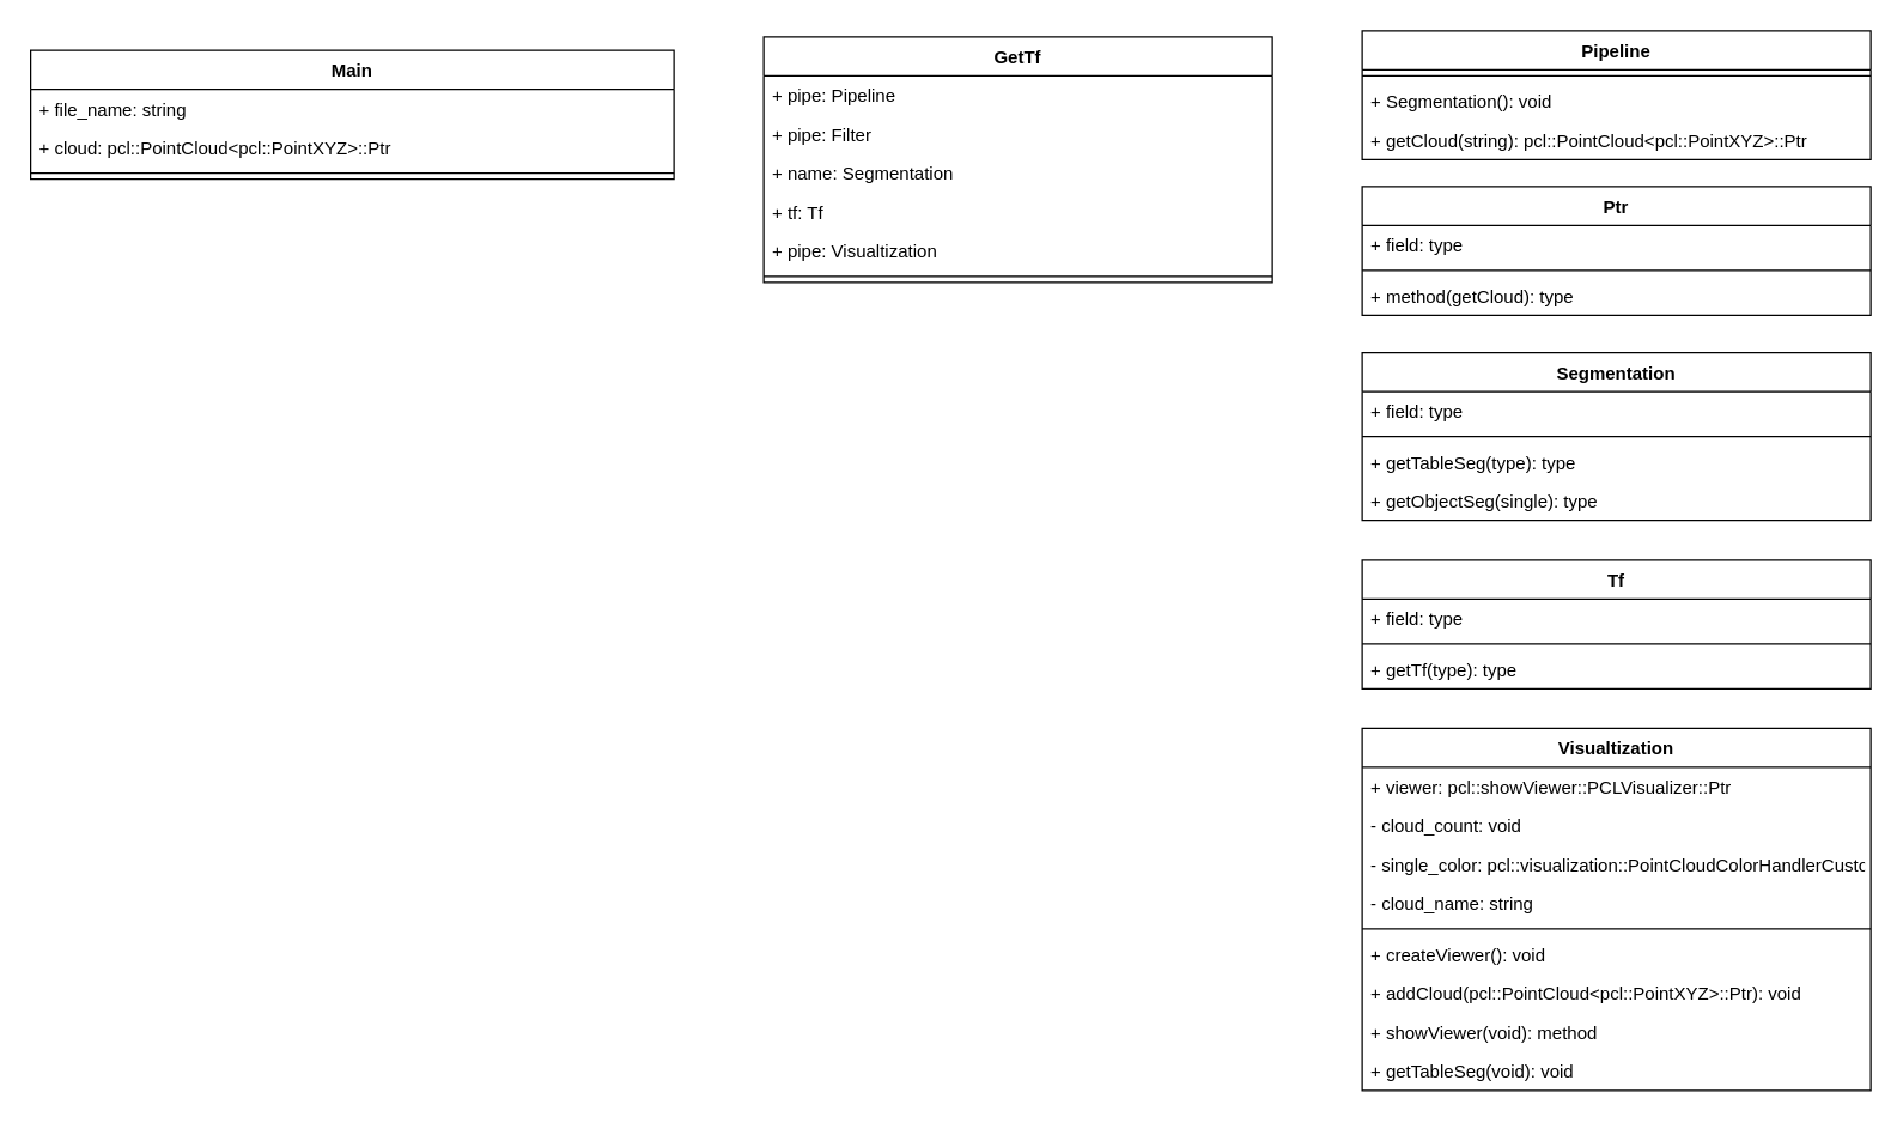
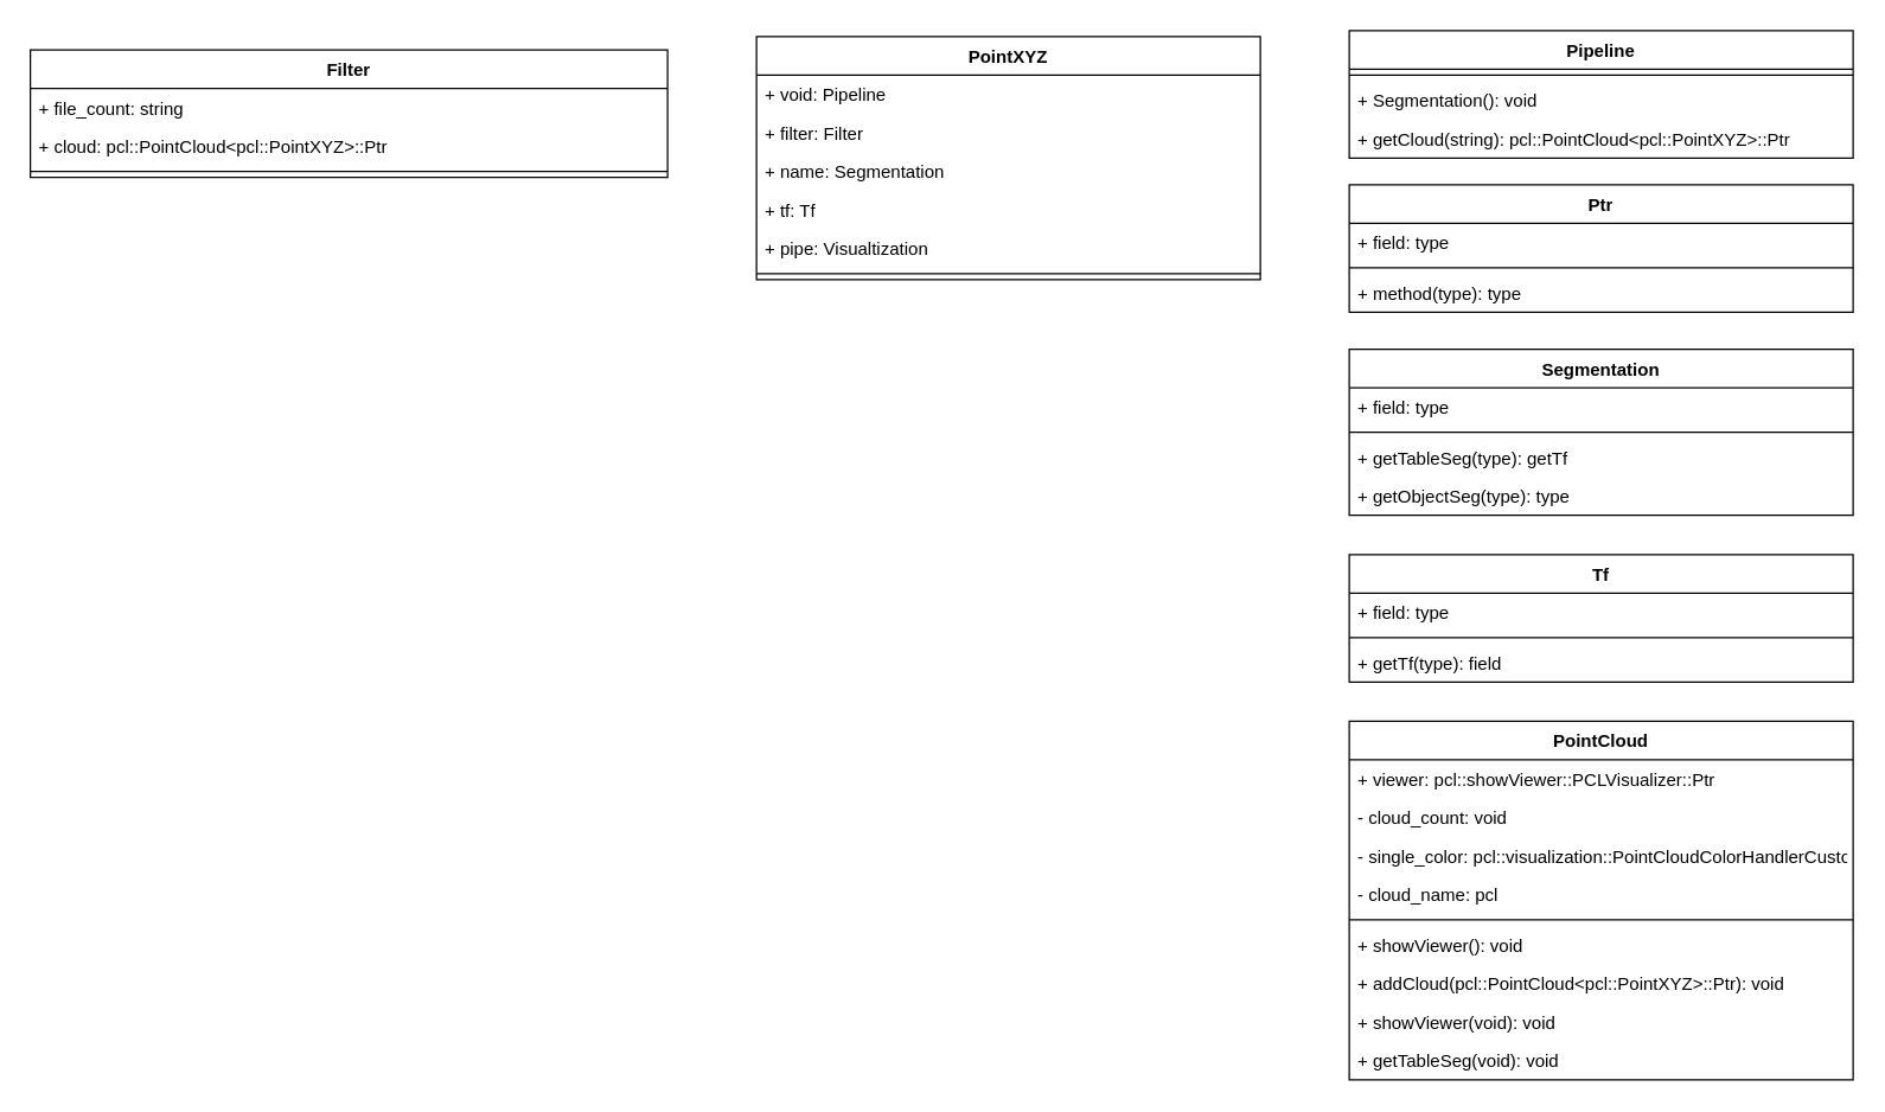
- <mxCell id="20" value="GetTf" style="swimlane;fontStyle=1;align=center;verticalAlign=top;childLayout=stackLayout;horizontal=1;startSize=26;horizontalStack=0;resizeParent=1;resizeParentMax=0;resizeLast=0;collapsible=1;marginBottom=0;" parent="1" vertex="1"><mxGeometry x="510" y="24" width="340" height="164" as="geometry" /></mxCell>
+ <mxCell id="20" value="PointXYZ" style="swimlane;fontStyle=1;align=center;verticalAlign=top;childLayout=stackLayout;horizontal=1;startSize=26;horizontalStack=0;resizeParent=1;resizeParentMax=0;resizeLast=0;collapsible=1;marginBottom=0;" parent="1" vertex="1"><mxGeometry x="510" y="24" width="340" height="164" as="geometry" /></mxCell>
- <mxCell id="16" value="Main" style="swimlane;fontStyle=1;align=center;verticalAlign=top;childLayout=stackLayout;horizontal=1;startSize=26;horizontalStack=0;resizeParent=1;resizeParentMax=0;resizeLast=0;collapsible=1;marginBottom=0;" parent="1" vertex="1"><mxGeometry x="20" y="33" width="430" height="86" as="geometry" /></mxCell>
+ <mxCell id="16" value="Filter" style="swimlane;fontStyle=1;align=center;verticalAlign=top;childLayout=stackLayout;horizontal=1;startSize=26;horizontalStack=0;resizeParent=1;resizeParentMax=0;resizeLast=0;collapsible=1;marginBottom=0;" parent="1" vertex="1"><mxGeometry x="20" y="33" width="430" height="86" as="geometry" /></mxCell>
- <mxCell id="21" value="+ pipe: Pipeline" style="text;strokeColor=none;fillColor=none;align=left;verticalAlign=top;spacingLeft=4;spacingRight=4;overflow=hidden;rotatable=0;points=[[0,0.5],[1,0.5]];portConstraint=eastwest;" vertex="1" parent="20"><mxGeometry y="26" width="340" height="26" as="geometry" /></mxCell>
+ <mxCell id="21" value="+ void: Pipeline" style="text;strokeColor=none;fillColor=none;align=left;verticalAlign=top;spacingLeft=4;spacingRight=4;overflow=hidden;rotatable=0;points=[[0,0.5],[1,0.5]];portConstraint=eastwest;" vertex="1" parent="20"><mxGeometry y="26" width="340" height="26" as="geometry" /></mxCell>
- <mxCell id="17" value="+ file_name: string" style="text;strokeColor=none;fillColor=none;align=left;verticalAlign=top;spacingLeft=4;spacingRight=4;overflow=hidden;rotatable=0;points=[[0,0.5],[1,0.5]];portConstraint=eastwest;" parent="16" vertex="1"><mxGeometry y="26" width="430" height="26" as="geometry" /></mxCell>
+ <mxCell id="17" value="+ file_count: string" style="text;strokeColor=none;fillColor=none;align=left;verticalAlign=top;spacingLeft=4;spacingRight=4;overflow=hidden;rotatable=0;points=[[0,0.5],[1,0.5]];portConstraint=eastwest;" parent="16" vertex="1"><mxGeometry y="26" width="430" height="26" as="geometry" /></mxCell>
- <mxCell id="22" value="+ pipe: Filter" style="text;strokeColor=none;fillColor=none;align=left;verticalAlign=top;spacingLeft=4;spacingRight=4;overflow=hidden;rotatable=0;points=[[0,0.5],[1,0.5]];portConstraint=eastwest;" vertex="1" parent="20"><mxGeometry y="52" width="340" height="26" as="geometry" /></mxCell>
+ <mxCell id="22" value="+ filter: Filter" style="text;strokeColor=none;fillColor=none;align=left;verticalAlign=top;spacingLeft=4;spacingRight=4;overflow=hidden;rotatable=0;points=[[0,0.5],[1,0.5]];portConstraint=eastwest;" vertex="1" parent="20"><mxGeometry y="52" width="340" height="26" as="geometry" /></mxCell>
- <mxCell id="30" value="+ method(getCloud): type" style="text;strokeColor=none;fillColor=none;align=left;verticalAlign=top;spacingLeft=4;spacingRight=4;overflow=hidden;rotatable=0;points=[[0,0.5],[1,0.5]];portConstraint=eastwest;" vertex="1" parent="27"><mxGeometry y="60" width="340" height="26" as="geometry" /></mxCell>
+ <mxCell id="30" value="+ method(type): type" style="text;strokeColor=none;fillColor=none;align=left;verticalAlign=top;spacingLeft=4;spacingRight=4;overflow=hidden;rotatable=0;points=[[0,0.5],[1,0.5]];portConstraint=eastwest;" vertex="1" parent="27"><mxGeometry y="60" width="340" height="26" as="geometry" /></mxCell>
- <mxCell id="34" value="+ getTableSeg(type): type" style="text;strokeColor=none;fillColor=none;align=left;verticalAlign=top;spacingLeft=4;spacingRight=4;overflow=hidden;rotatable=0;points=[[0,0.5],[1,0.5]];portConstraint=eastwest;" vertex="1" parent="31"><mxGeometry y="60" width="340" height="26" as="geometry" /></mxCell>
+ <mxCell id="34" value="+ getTableSeg(type): getTf" style="text;strokeColor=none;fillColor=none;align=left;verticalAlign=top;spacingLeft=4;spacingRight=4;overflow=hidden;rotatable=0;points=[[0,0.5],[1,0.5]];portConstraint=eastwest;" vertex="1" parent="31"><mxGeometry y="60" width="340" height="26" as="geometry" /></mxCell>
- <mxCell id="35" value="+ getObjectSeg(single): type" style="text;strokeColor=none;fillColor=none;align=left;verticalAlign=top;spacingLeft=4;spacingRight=4;overflow=hidden;rotatable=0;points=[[0,0.5],[1,0.5]];portConstraint=eastwest;" vertex="1" parent="31"><mxGeometry y="86" width="340" height="26" as="geometry" /></mxCell>
+ <mxCell id="35" value="+ getObjectSeg(type): type" style="text;strokeColor=none;fillColor=none;align=left;verticalAlign=top;spacingLeft=4;spacingRight=4;overflow=hidden;rotatable=0;points=[[0,0.5],[1,0.5]];portConstraint=eastwest;" vertex="1" parent="31"><mxGeometry y="86" width="340" height="26" as="geometry" /></mxCell>
- <mxCell id="39" value="+ getTf(type): type" style="text;strokeColor=none;fillColor=none;align=left;verticalAlign=top;spacingLeft=4;spacingRight=4;overflow=hidden;rotatable=0;points=[[0,0.5],[1,0.5]];portConstraint=eastwest;" vertex="1" parent="36"><mxGeometry y="60" width="340" height="26" as="geometry" /></mxCell>
+ <mxCell id="39" value="+ getTf(type): field" style="text;strokeColor=none;fillColor=none;align=left;verticalAlign=top;spacingLeft=4;spacingRight=4;overflow=hidden;rotatable=0;points=[[0,0.5],[1,0.5]];portConstraint=eastwest;" vertex="1" parent="36"><mxGeometry y="60" width="340" height="26" as="geometry" /></mxCell>
- <mxCell id="6" value="Visualtization" style="swimlane;fontStyle=1;align=center;verticalAlign=top;childLayout=stackLayout;horizontal=1;startSize=26;horizontalStack=0;resizeParent=1;resizeParentMax=0;resizeLast=0;collapsible=1;marginBottom=0;" parent="1" vertex="1"><mxGeometry x="910" y="486" width="340" height="242" as="geometry" /></mxCell>
+ <mxCell id="6" value="PointCloud" style="swimlane;fontStyle=1;align=center;verticalAlign=top;childLayout=stackLayout;horizontal=1;startSize=26;horizontalStack=0;resizeParent=1;resizeParentMax=0;resizeLast=0;collapsible=1;marginBottom=0;" parent="1" vertex="1"><mxGeometry x="910" y="486" width="340" height="242" as="geometry" /></mxCell>
- <mxCell id="10" value="- cloud_name: string" style="text;strokeColor=none;fillColor=none;align=left;verticalAlign=top;spacingLeft=4;spacingRight=4;overflow=hidden;rotatable=0;points=[[0,0.5],[1,0.5]];portConstraint=eastwest;" parent="6" vertex="1"><mxGeometry y="104" width="340" height="26" as="geometry" /></mxCell>
+ <mxCell id="10" value="- cloud_name: pcl" style="text;strokeColor=none;fillColor=none;align=left;verticalAlign=top;spacingLeft=4;spacingRight=4;overflow=hidden;rotatable=0;points=[[0,0.5],[1,0.5]];portConstraint=eastwest;" parent="6" vertex="1"><mxGeometry y="104" width="340" height="26" as="geometry" /></mxCell>
- <mxCell id="12" value="+ createViewer(): void" style="text;strokeColor=none;fillColor=none;align=left;verticalAlign=top;spacingLeft=4;spacingRight=4;overflow=hidden;rotatable=0;points=[[0,0.5],[1,0.5]];portConstraint=eastwest;" parent="6" vertex="1"><mxGeometry y="138" width="340" height="26" as="geometry" /></mxCell>
+ <mxCell id="12" value="+ showViewer(): void" style="text;strokeColor=none;fillColor=none;align=left;verticalAlign=top;spacingLeft=4;spacingRight=4;overflow=hidden;rotatable=0;points=[[0,0.5],[1,0.5]];portConstraint=eastwest;" parent="6" vertex="1"><mxGeometry y="138" width="340" height="26" as="geometry" /></mxCell>
- <mxCell id="14" value="+ showViewer(void): method" style="text;strokeColor=none;fillColor=none;align=left;verticalAlign=top;spacingLeft=4;spacingRight=4;overflow=hidden;rotatable=0;points=[[0,0.5],[1,0.5]];portConstraint=eastwest;" vertex="1" parent="6"><mxGeometry y="190" width="340" height="26" as="geometry" /></mxCell>
+ <mxCell id="14" value="+ showViewer(void): void" style="text;strokeColor=none;fillColor=none;align=left;verticalAlign=top;spacingLeft=4;spacingRight=4;overflow=hidden;rotatable=0;points=[[0,0.5],[1,0.5]];portConstraint=eastwest;" vertex="1" parent="6"><mxGeometry y="190" width="340" height="26" as="geometry" /></mxCell>
